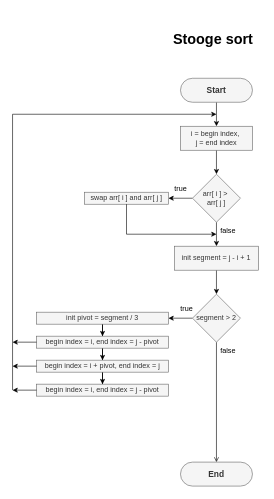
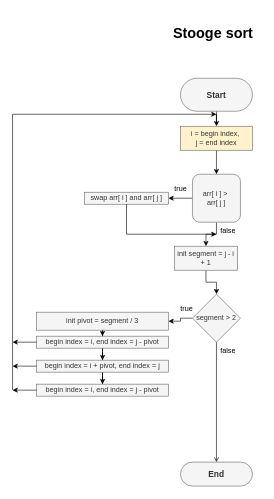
- <mxCell id="2" value="&lt;h1&gt;Stooge sort&lt;/h1&gt;" style="text;html=1;align=center;verticalAlign=middle;resizable=0;points=[];autosize=1;strokeColor=none;fillColor=none;" parent="1" vertex="1"><mxGeometry x="274" y="30" width="160" height="70" as="geometry" /></mxCell>
+ <mxCell id="2" value="&lt;h1&gt;Stooge sort&lt;/h1&gt;" style="text;html=1;align=center;verticalAlign=middle;resizable=0;points=[];autosize=1;strokeColor=none;fillColor=none;" parent="1" vertex="1"><mxGeometry x="274" y="20" width="160" height="70" as="geometry" /></mxCell>
- <mxCell id="4" value="&lt;h3&gt;Start&lt;/h3&gt;" style="rounded=1;whiteSpace=wrap;html=1;fillColor=#f5f5f5;fontColor=#333333;strokeColor=#666666;arcSize=50;" parent="1" vertex="1"><mxGeometry x="300" y="130" width="120" height="40" as="geometry" /></mxCell>
+ <mxCell id="4" value="&lt;h3&gt;Start&lt;/h3&gt;" style="rounded=1;whiteSpace=wrap;html=1;fillColor=#f5f5f5;fontColor=#333333;strokeColor=#666666;arcSize=50;" parent="1" vertex="1"><mxGeometry x="300" y="130" width="120" height="55" as="geometry" /></mxCell>
- <mxCell id="9" value="i = begin index,&amp;nbsp;&lt;div&gt;j = end index&lt;/div&gt;" style="rounded=0;whiteSpace=wrap;html=1;fillColor=#f5f5f5;fontColor=#333333;strokeColor=#666666;" parent="1" vertex="1"><mxGeometry x="300" y="210" width="120" height="40" as="geometry" /></mxCell>
+ <mxCell id="9" value="i = begin index,&amp;nbsp;&lt;div&gt;j = end index&lt;/div&gt;" style="rounded=0;whiteSpace=wrap;html=1;fillColor=#fff2cc;fontColor=#333333;strokeColor=#666666;" parent="1" vertex="1"><mxGeometry x="300" y="210" width="120" height="40" as="geometry" /></mxCell>
- <mxCell id="7" value="arr[ i ] &amp;gt;&amp;nbsp;&lt;div&gt;arr[ j ]&lt;/div&gt;" style="rhombus;whiteSpace=wrap;html=1;fillColor=#f5f5f5;fontColor=#333333;strokeColor=#666666;" parent="1" vertex="1"><mxGeometry x="320" y="290" width="80" height="80" as="geometry" /></mxCell>
+ <mxCell id="7" value="arr[ i ] &amp;gt;&amp;nbsp;&lt;div&gt;arr[ j ]&lt;/div&gt;" style="whiteSpace=wrap;html=1;fillColor=#f5f5f5;fontColor=#333333;strokeColor=#666666;rounded=1;" parent="1" vertex="1"><mxGeometry x="320" y="290" width="80" height="80" as="geometry" /></mxCell>
- <mxCell id="13" value="init segment = j - i + 1" style="whiteSpace=wrap;html=1;fillColor=#f5f5f5;strokeColor=#666666;fontColor=#333333;" parent="1" vertex="1"><mxGeometry x="290" y="410" width="140" height="40" as="geometry" /></mxCell>
+ <mxCell id="13" value="init segment = j - i + 1" style="whiteSpace=wrap;html=1;fillColor=#f5f5f5;strokeColor=#666666;fontColor=#333333;" parent="1" vertex="1"><mxGeometry x="290" y="410" width="105" height="40" as="geometry" /></mxCell>
- <mxCell id="20" value="init pivot = segment&amp;nbsp;/ 3" style="whiteSpace=wrap;html=1;fillColor=#f5f5f5;strokeColor=#666666;fontColor=#333333;" parent="1" vertex="1"><mxGeometry x="60" y="520" width="220" height="20" as="geometry" /></mxCell>
+ <mxCell id="20" value="init pivot = segment&amp;nbsp;/ 3" style="whiteSpace=wrap;html=1;fillColor=#f5f5f5;strokeColor=#666666;fontColor=#333333;" parent="1" vertex="1"><mxGeometry x="60" y="520" width="220" height="30" as="geometry" /></mxCell>
